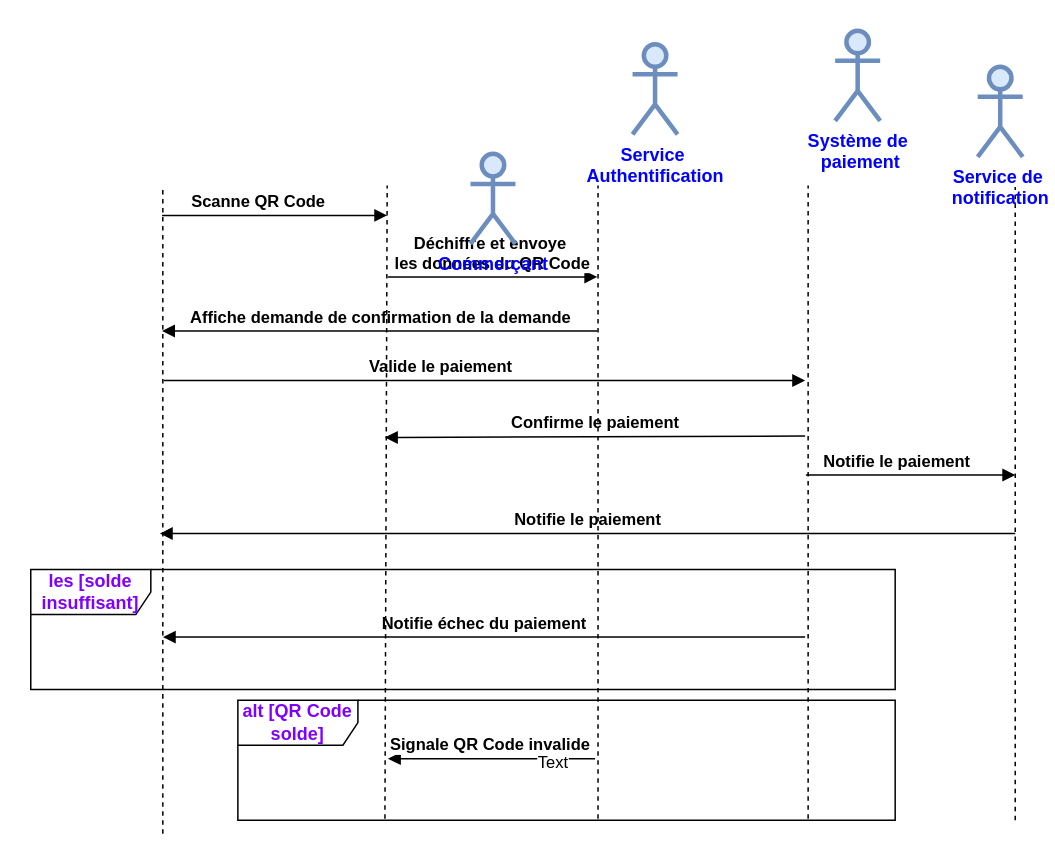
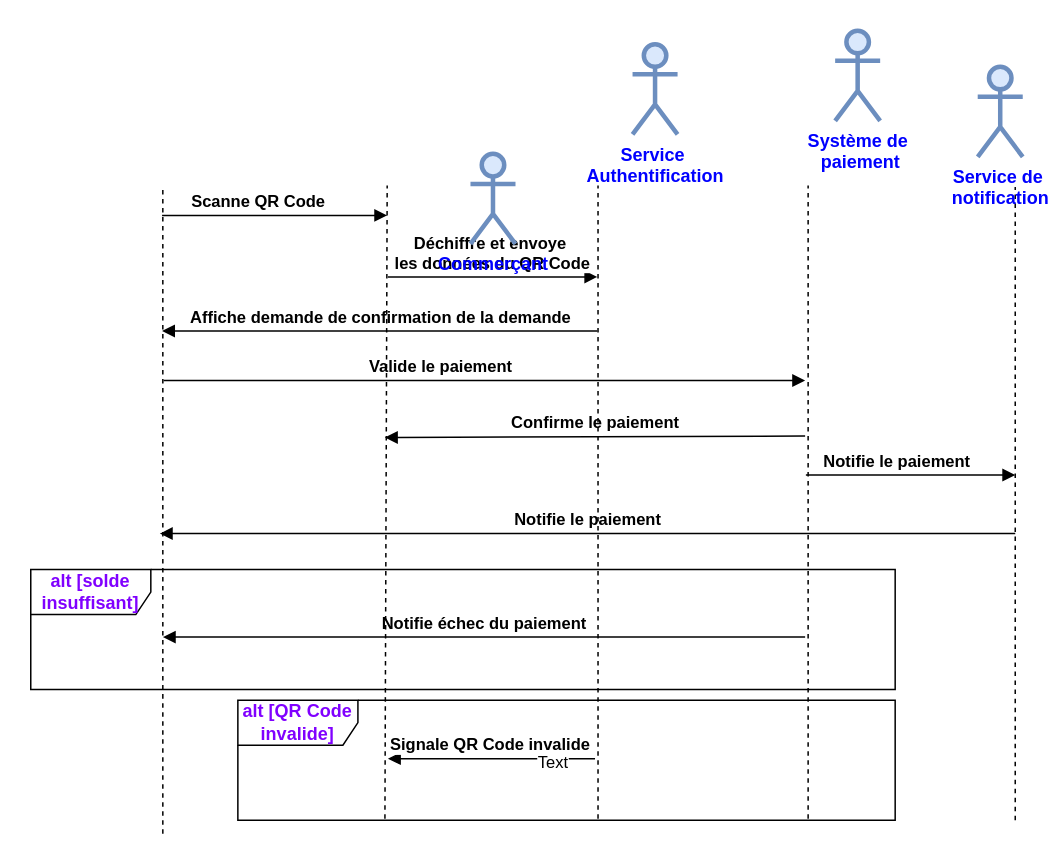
- <mxCell id="9" value="les [solde insuffisant]" style="shape=umlFrame;whiteSpace=wrap;html=1;pointerEvents=0;width=80;height=30;fontStyle=1;fontColor=light-dark(#8000ff, #ededed);" vertex="1" parent="1"><mxGeometry x="20" y="379" width="576" height="80" as="geometry" /></mxCell>
+ <mxCell id="9" value="alt [solde insuffisant]" style="shape=umlFrame;whiteSpace=wrap;html=1;pointerEvents=0;width=80;height=30;fontStyle=1;fontColor=light-dark(#8000ff, #ededed);" vertex="1" parent="1"><mxGeometry x="20" y="379" width="576" height="80" as="geometry" /></mxCell>
- <mxCell id="11" value="alt [QR Code solde]" style="shape=umlFrame;whiteSpace=wrap;html=1;pointerEvents=0;width=80;height=30;fontStyle=1;fontColor=light-dark(#8000ff, #ededed);" vertex="1" parent="1"><mxGeometry x="158" y="466" width="438" height="80" as="geometry" /></mxCell>
+ <mxCell id="11" value="alt [QR Code invalide]" style="shape=umlFrame;whiteSpace=wrap;html=1;pointerEvents=0;width=80;height=30;fontStyle=1;fontColor=light-dark(#8000ff, #ededed);" vertex="1" parent="1"><mxGeometry x="158" y="466" width="438" height="80" as="geometry" /></mxCell>
